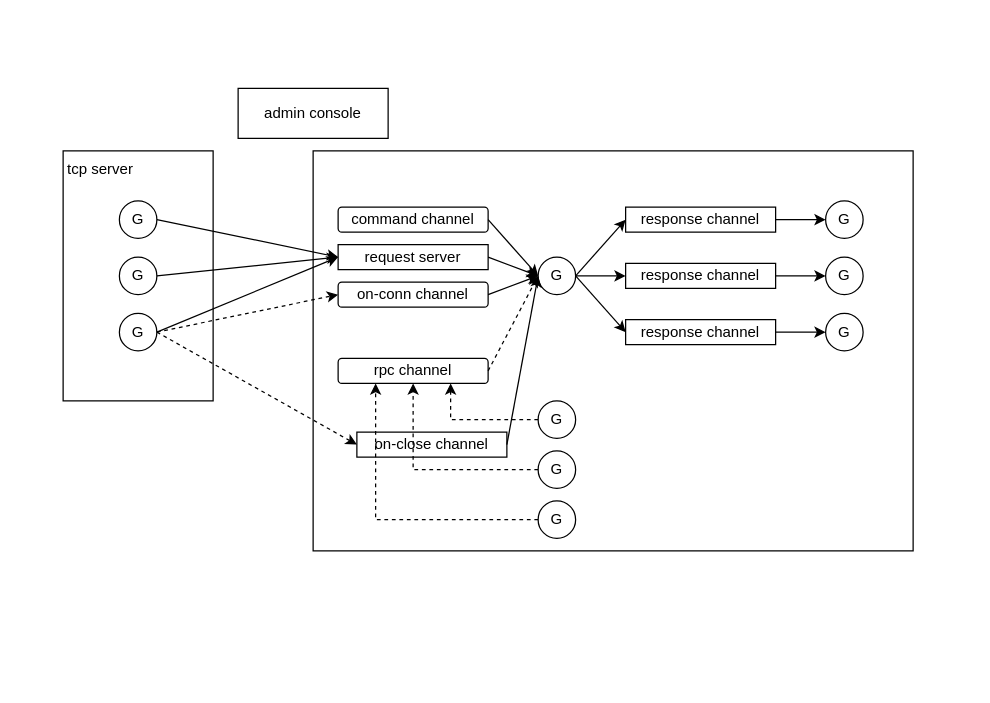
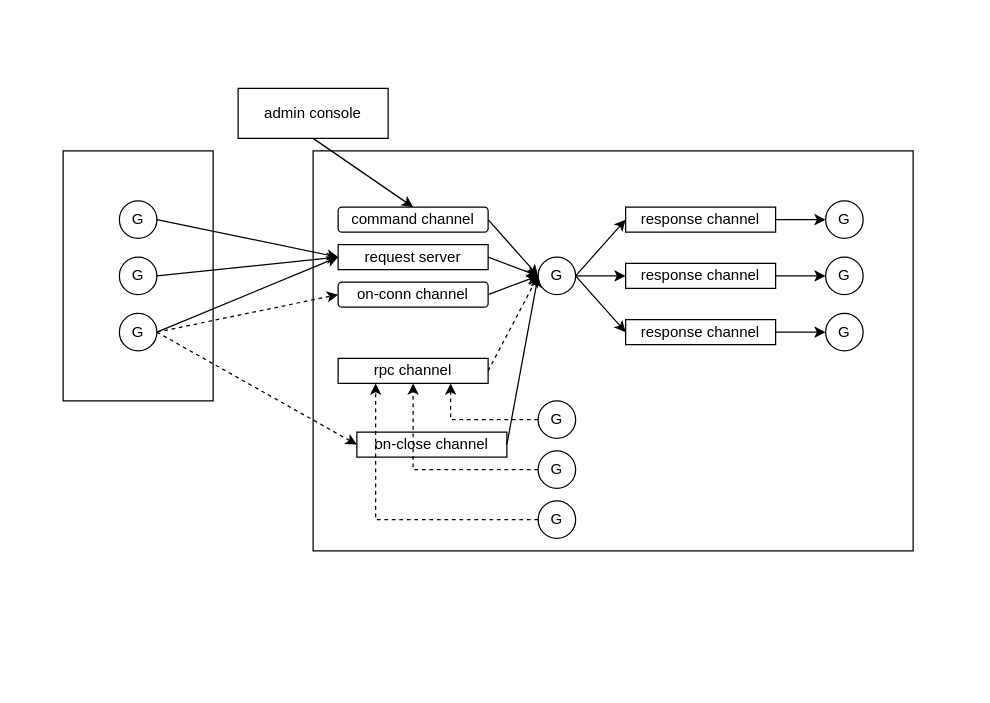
- <mxCell id="4" value="tcp server" style="text;html=1;strokeColor=none;fillColor=none;align=center;verticalAlign=middle;whiteSpace=wrap;rounded=0;" vertex="1" parent="1"><mxGeometry x="50" y="120" width="60" height="30" as="geometry" /></mxCell>
+ <mxCell id="21" value="" style="endArrow=classic;html=1;rounded=0;exitX=0.5;exitY=1;exitDx=0;exitDy=0;entryX=0.5;entryY=0;entryDx=0;entryDy=0;" edge="1" parent="1" source="20" target="19"><mxGeometry width="50" height="50" relative="1" as="geometry"><mxPoint x="400" y="230" as="sourcePoint" /><mxPoint x="450" y="180" as="targetPoint" /></mxGeometry></mxCell>
- <mxCell id="38" value="rpc channel" style="whiteSpace=wrap;html=1;rounded=1;" vertex="1" parent="1"><mxGeometry x="270" y="286" width="120" height="20" as="geometry" /></mxCell>
+ <mxCell id="38" value="rpc channel" style="rounded=0;whiteSpace=wrap;html=1;" vertex="1" parent="1"><mxGeometry x="270" y="286" width="120" height="20" as="geometry" /></mxCell>
